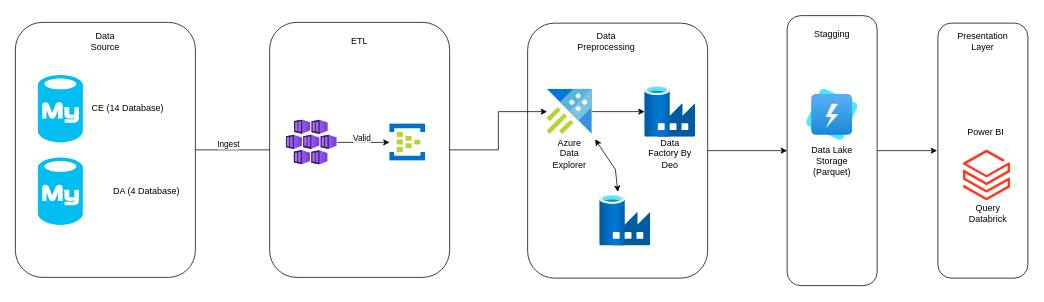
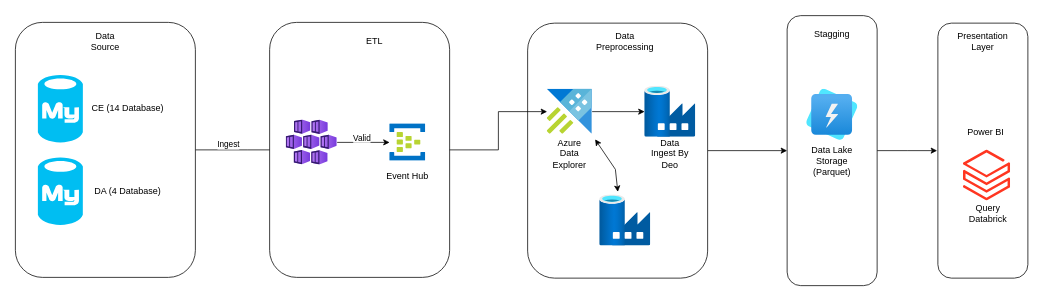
- <mxCell id="15" value="ETL" style="text;html=1;align=center;verticalAlign=middle;whiteSpace=wrap;rounded=0;" vertex="1" parent="2"><mxGeometry x="429" y="19" width="60" height="30" as="geometry" /></mxCell>
+ <mxCell id="15" value="ETL" style="text;html=1;align=center;verticalAlign=middle;whiteSpace=wrap;rounded=0;" vertex="1" parent="2"><mxGeometry x="449" y="19" width="60" height="30" as="geometry" /></mxCell>
- <mxCell id="21" value="Data Preprocessing" style="text;html=1;align=center;verticalAlign=middle;whiteSpace=wrap;rounded=0;" vertex="1" parent="2"><mxGeometry x="758" y="19" width="60" height="30" as="geometry" /></mxCell>
+ <mxCell id="21" value="Data Preprocessing" style="text;html=1;align=center;verticalAlign=middle;whiteSpace=wrap;rounded=0;" vertex="1" parent="2"><mxGeometry x="783" y="19" width="60" height="30" as="geometry" /></mxCell>
- <mxCell id="28" value="Data Factory By Deo" style="text;html=1;align=center;verticalAlign=middle;whiteSpace=wrap;rounded=0;" vertex="1" parent="2"><mxGeometry x="843" y="169" width="60" height="30" as="geometry" /></mxCell>
+ <mxCell id="28" value="Data Ingest By Deo" style="text;html=1;align=center;verticalAlign=middle;whiteSpace=wrap;rounded=0;" vertex="1" parent="2"><mxGeometry x="843" y="169" width="60" height="30" as="geometry" /></mxCell>
+ <mxCell id="20" value="Event Hub" style="text;html=1;align=center;verticalAlign=middle;whiteSpace=wrap;rounded=0;" vertex="1" parent="2"><mxGeometry x="493" y="199" width="60" height="30" as="geometry" /></mxCell>
- <mxCell id="12" value="DA (4 Database)" style="text;html=1;align=center;verticalAlign=middle;whiteSpace=wrap;rounded=0;" vertex="1" parent="2"><mxGeometry x="115" y="219" width="120" height="30" as="geometry" /></mxCell>
+ <mxCell id="12" value="DA (4 Database)" style="text;html=1;align=center;verticalAlign=middle;whiteSpace=wrap;rounded=0;" vertex="1" parent="2"><mxGeometry x="90" y="219" width="120" height="30" as="geometry" /></mxCell>
